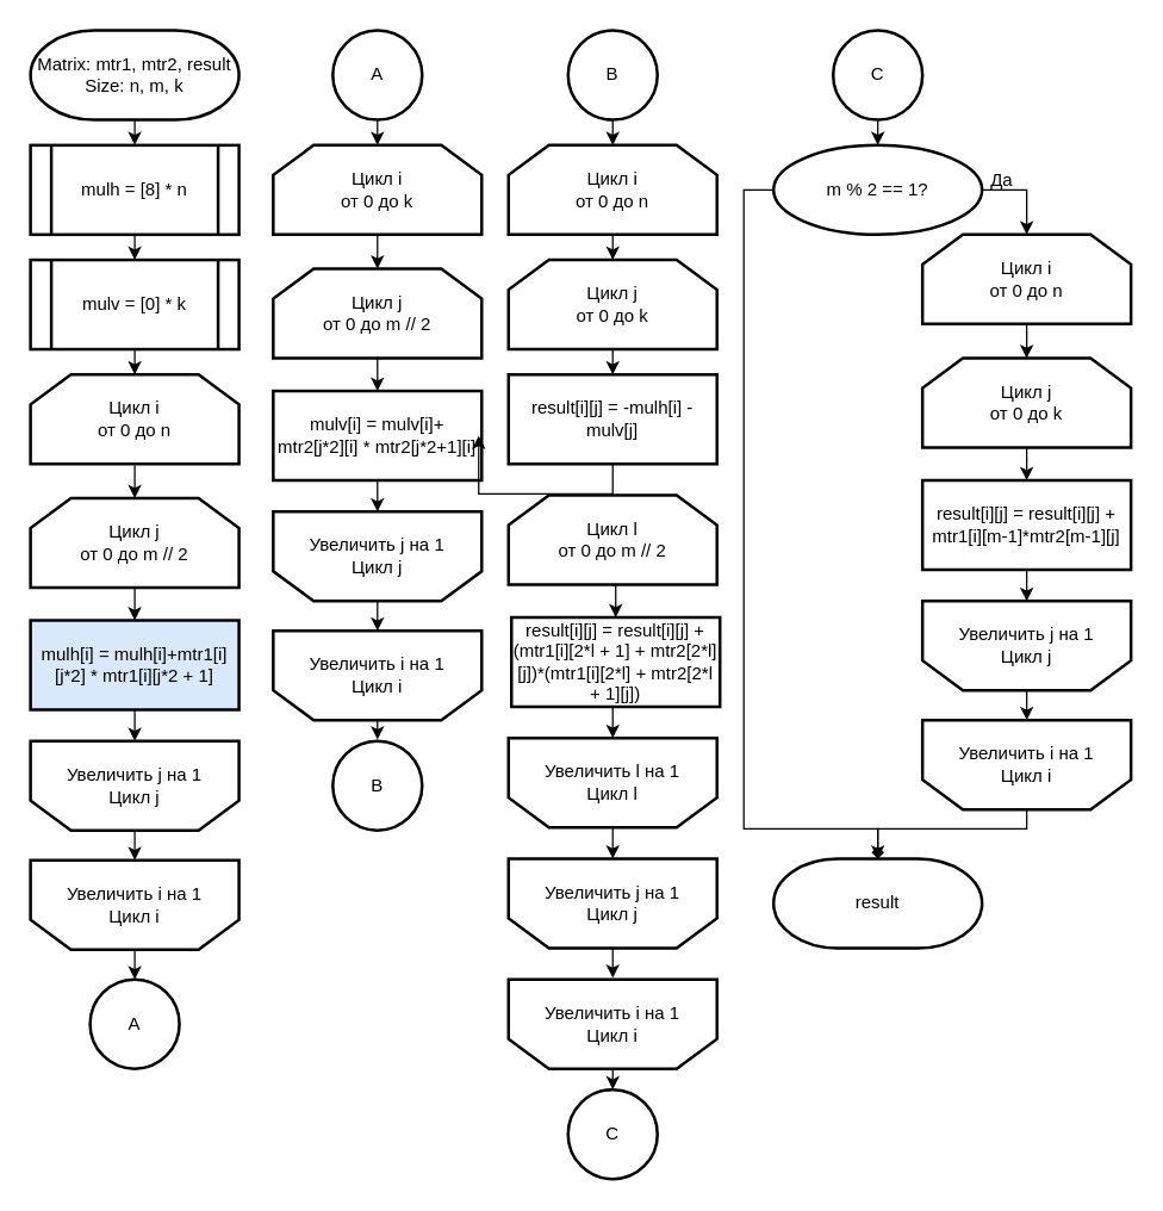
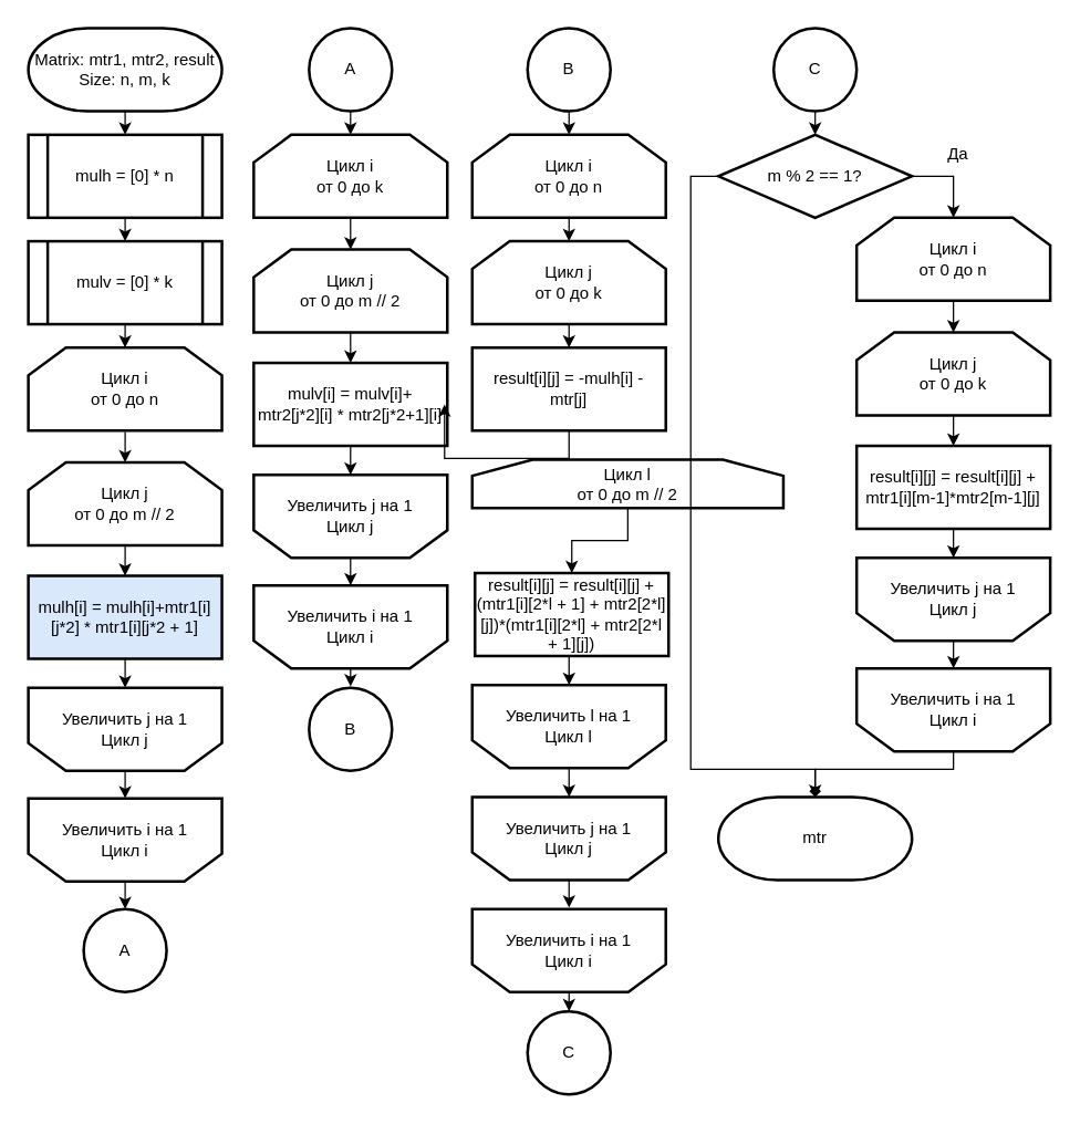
- <mxCell id="66" value="Да" style="text;html=1;align=center;verticalAlign=middle;resizable=0;points=[];autosize=1;" vertex="1" parent="1"><mxGeometry x="659" y="112" width="25" height="18" as="geometry" /></mxCell>
+ <mxCell id="66" value="Да" style="text;html=1;align=center;verticalAlign=middle;resizable=0;points=[];autosize=1;" vertex="1" parent="1"><mxGeometry x="679" y="102" width="25" height="18" as="geometry" /></mxCell>
- <mxCell id="29" value="&lt;span&gt;mulh = [8] * n&lt;/span&gt;" style="shape=process;whiteSpace=wrap;html=1;backgroundOutline=1;strokeWidth=2;" vertex="1" parent="1"><mxGeometry x="20" y="97" width="140" height="60" as="geometry" /></mxCell>
+ <mxCell id="29" value="&lt;span&gt;mulh = [0] * n&lt;/span&gt;" style="shape=process;whiteSpace=wrap;html=1;backgroundOutline=1;strokeWidth=2;" vertex="1" parent="1"><mxGeometry x="20" y="97" width="140" height="60" as="geometry" /></mxCell>
- <mxCell id="55" value="m % 2 == 1?" style="ellipse;whiteSpace=wrap;html=1;strokeWidth=2;" vertex="1" parent="1"><mxGeometry x="519" y="97" width="140" height="60" as="geometry" /></mxCell>
+ <mxCell id="55" value="m % 2 == 1?" style="rhombus;whiteSpace=wrap;html=1;strokeWidth=2;" vertex="1" parent="1"><mxGeometry x="519" y="97" width="140" height="60" as="geometry" /></mxCell>
- <mxCell id="46" value="result[i][j] = -mulh[i] - mulv[j]" style="whiteSpace=wrap;html=1;strokeWidth=2;" vertex="1" parent="1"><mxGeometry x="341" y="251" width="140" height="60" as="geometry" /></mxCell>
+ <mxCell id="46" value="result[i][j] = -mulh[i] - mtr[j]" style="whiteSpace=wrap;html=1;strokeWidth=2;" vertex="1" parent="1"><mxGeometry x="341" y="251" width="140" height="60" as="geometry" /></mxCell>
- <mxCell id="48" value="Цикл l&lt;br&gt;от 0 до m // 2" style="strokeWidth=2;html=1;shape=stencil(rZVNb4MwDIZ/Ta5VIFpXjlPWnapeetg5pe6ICgkKWbv9+6W4aHwMxrxKHPBreB9sbIUJWWWqBBZzowpg4pnF8cbaMggbXWgfwnCbYWLJMbxgmKwwVFUJqUftrJxW+xwwU3lnT3DRB39z0CYDh65izfhTeOZ6CZlaY4KJtqbqZFr5YKa0Ce/yDzTjiwfEfN5ijMpAKMCD66jf5W1RYPELmRTNI+0IpG5FDfc30uvfSRGNtKZ0r8+KZsK2hLr4gsc9XLKayduReAm1OlIvm60jVDfCEzIoYwso5F6lpzdn383hx68s1XW5B4kmXdgztIau16upBjQOuTYth8d/O/QaeAeLJcGC39mBUgblb6S5rWBiaIM+mIhaHRkjIY/WwcR8HXWe4zkyNroDg1rFc60WvgA=);whiteSpace=wrap;" vertex="1" parent="1"><mxGeometry x="341" y="332" width="140" height="60" as="geometry" /></mxCell>
+ <mxCell id="48" value="Цикл l&lt;br&gt;от 0 до m // 2" style="strokeWidth=2;html=1;shape=stencil(rZVNb4MwDIZ/Ta5VIFpXjlPWnapeetg5pe6ICgkKWbv9+6W4aHwMxrxKHPBreB9sbIUJWWWqBBZzowpg4pnF8cbaMggbXWgfwnCbYWLJMbxgmKwwVFUJqUftrJxW+xwwU3lnT3DRB39z0CYDh65izfhTeOZ6CZlaY4KJtqbqZFr5YKa0Ce/yDzTjiwfEfN5ijMpAKMCD66jf5W1RYPELmRTNI+0IpG5FDfc30uvfSRGNtKZ0r8+KZsK2hLr4gsc9XLKayduReAm1OlIvm60jVDfCEzIoYwso5F6lpzdn383hx68s1XW5B4kmXdgztIau16upBjQOuTYth8d/O/QaeAeLJcGC39mBUgblb6S5rWBiaIM+mIhaHRkjIY/WwcR8HXWe4zkyNroDg1rFc60WvgA=);whiteSpace=wrap;" vertex="1" parent="1"><mxGeometry x="341" y="332" width="225" height="35" as="geometry" /></mxCell>
- <mxCell id="67" value="result" style="strokeWidth=2;html=1;shape=mxgraph.flowchart.terminator;whiteSpace=wrap;" vertex="1" parent="1"><mxGeometry x="519" y="576" width="140" height="60" as="geometry" /></mxCell>
+ <mxCell id="67" value="mtr" style="strokeWidth=2;html=1;shape=mxgraph.flowchart.terminator;whiteSpace=wrap;" vertex="1" parent="1"><mxGeometry x="519" y="576" width="140" height="60" as="geometry" /></mxCell>
